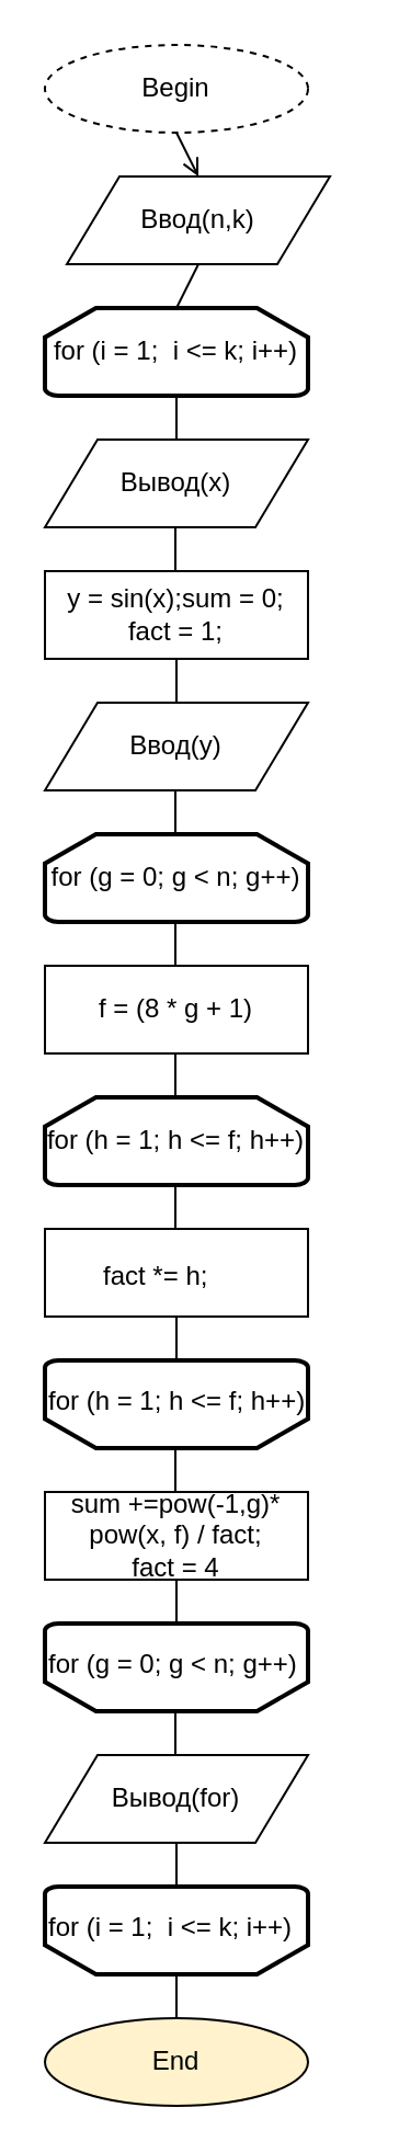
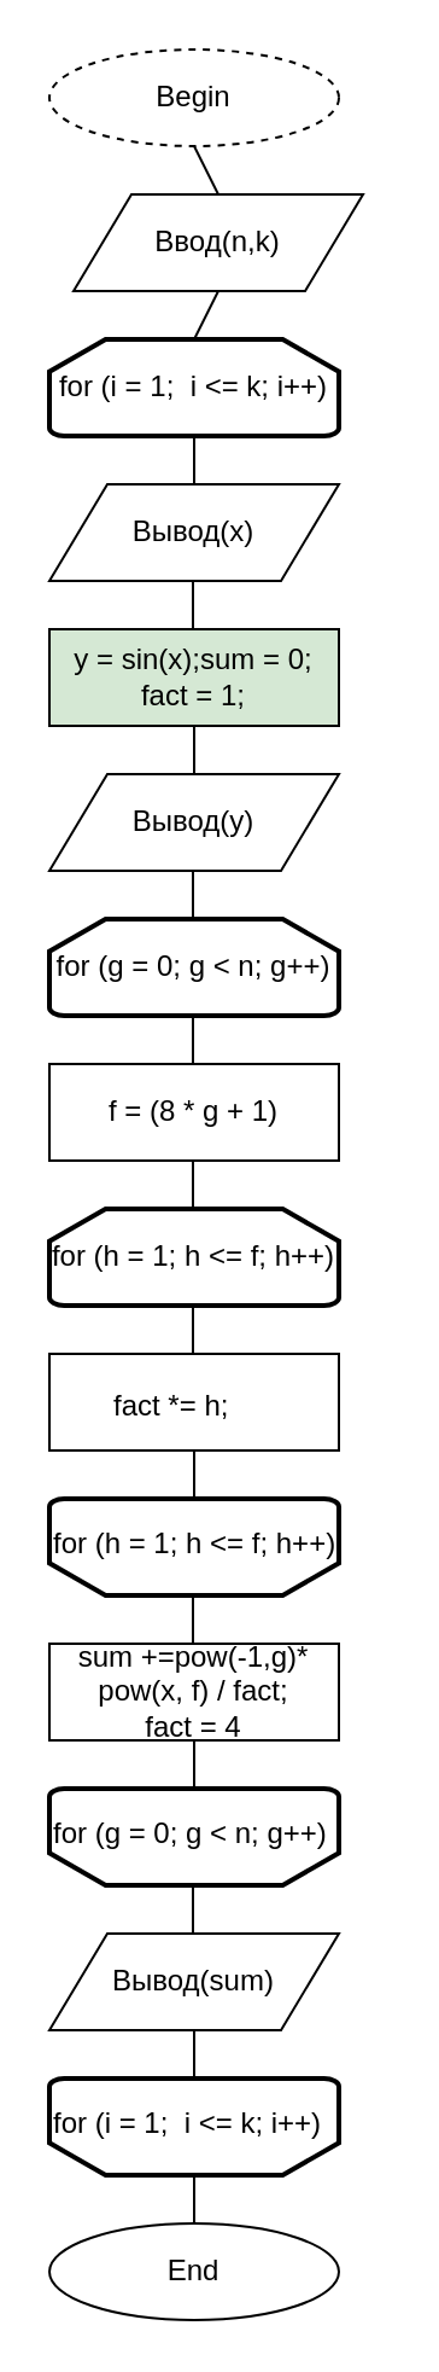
- <mxCell id="22" value="" style="endArrow=open;html=1;exitX=0.5;exitY=1;exitDx=0;exitDy=0;entryX=0.5;entryY=0;entryDx=0;entryDy=0;" edge="1" parent="1" source="2" target="3"><mxGeometry width="50" height="50" relative="1" as="geometry"><mxPoint x="150" y="-268" as="sourcePoint" /><mxPoint x="200" y="-318" as="targetPoint" /></mxGeometry></mxCell>
+ <mxCell id="22" value="" style="endArrow=none;html=1;exitX=0.5;exitY=1;exitDx=0;exitDy=0;entryX=0.5;entryY=0;entryDx=0;entryDy=0;" edge="1" parent="1" source="2" target="3"><mxGeometry width="50" height="50" relative="1" as="geometry"><mxPoint x="150" y="-268" as="sourcePoint" /><mxPoint x="200" y="-318" as="targetPoint" /></mxGeometry></mxCell>
- <mxCell id="8" value="y = sin(x);&lt;span&gt;sum = 0;&lt;br&gt;&lt;/span&gt;&lt;span&gt;fact = 1;&lt;/span&gt;&lt;span&gt;&lt;br&gt;&lt;/span&gt;" style="rounded=0;whiteSpace=wrap;html=1;" vertex="1" parent="1"><mxGeometry x="20" y="260" width="120" height="40" as="geometry" /></mxCell>
+ <mxCell id="8" value="y = sin(x);&lt;span&gt;sum = 0;&lt;br&gt;&lt;/span&gt;&lt;span&gt;fact = 1;&lt;/span&gt;&lt;span&gt;&lt;br&gt;&lt;/span&gt;" style="rounded=0;whiteSpace=wrap;html=1;fillColor=#d5e8d4;" vertex="1" parent="1"><mxGeometry x="20" y="260" width="120" height="40" as="geometry" /></mxCell>
- <mxCell id="7" value="&lt;span style=&quot;white-space: normal&quot;&gt;Ввод(y)&lt;/span&gt;" style="shape=parallelogram;perimeter=parallelogramPerimeter;whiteSpace=wrap;html=1;" vertex="1" parent="1"><mxGeometry x="20" y="320" width="120" height="40" as="geometry" /></mxCell>
+ <mxCell id="7" value="&lt;span style=&quot;white-space: normal&quot;&gt;Вывод(y)&lt;/span&gt;" style="shape=parallelogram;perimeter=parallelogramPerimeter;whiteSpace=wrap;html=1;" vertex="1" parent="1"><mxGeometry x="20" y="320" width="120" height="40" as="geometry" /></mxCell>
- <mxCell id="15" value="&lt;span style=&quot;white-space: normal&quot;&gt;Вывод(for)&lt;/span&gt;" style="shape=parallelogram;perimeter=parallelogramPerimeter;whiteSpace=wrap;html=1;" vertex="1" parent="1"><mxGeometry x="20" y="800" width="120" height="40" as="geometry" /></mxCell>
+ <mxCell id="15" value="&lt;span style=&quot;white-space: normal&quot;&gt;Вывод(sum)&lt;/span&gt;" style="shape=parallelogram;perimeter=parallelogramPerimeter;whiteSpace=wrap;html=1;" vertex="1" parent="1"><mxGeometry x="20" y="800" width="120" height="40" as="geometry" /></mxCell>
- <mxCell id="17" value="End" style="ellipse;whiteSpace=wrap;html=1;fillColor=#fff2cc;" vertex="1" parent="1"><mxGeometry x="20" y="920" width="120" height="40" as="geometry" /></mxCell>
+ <mxCell id="17" value="End" style="ellipse;whiteSpace=wrap;html=1;" vertex="1" parent="1"><mxGeometry x="20" y="920" width="120" height="40" as="geometry" /></mxCell>
